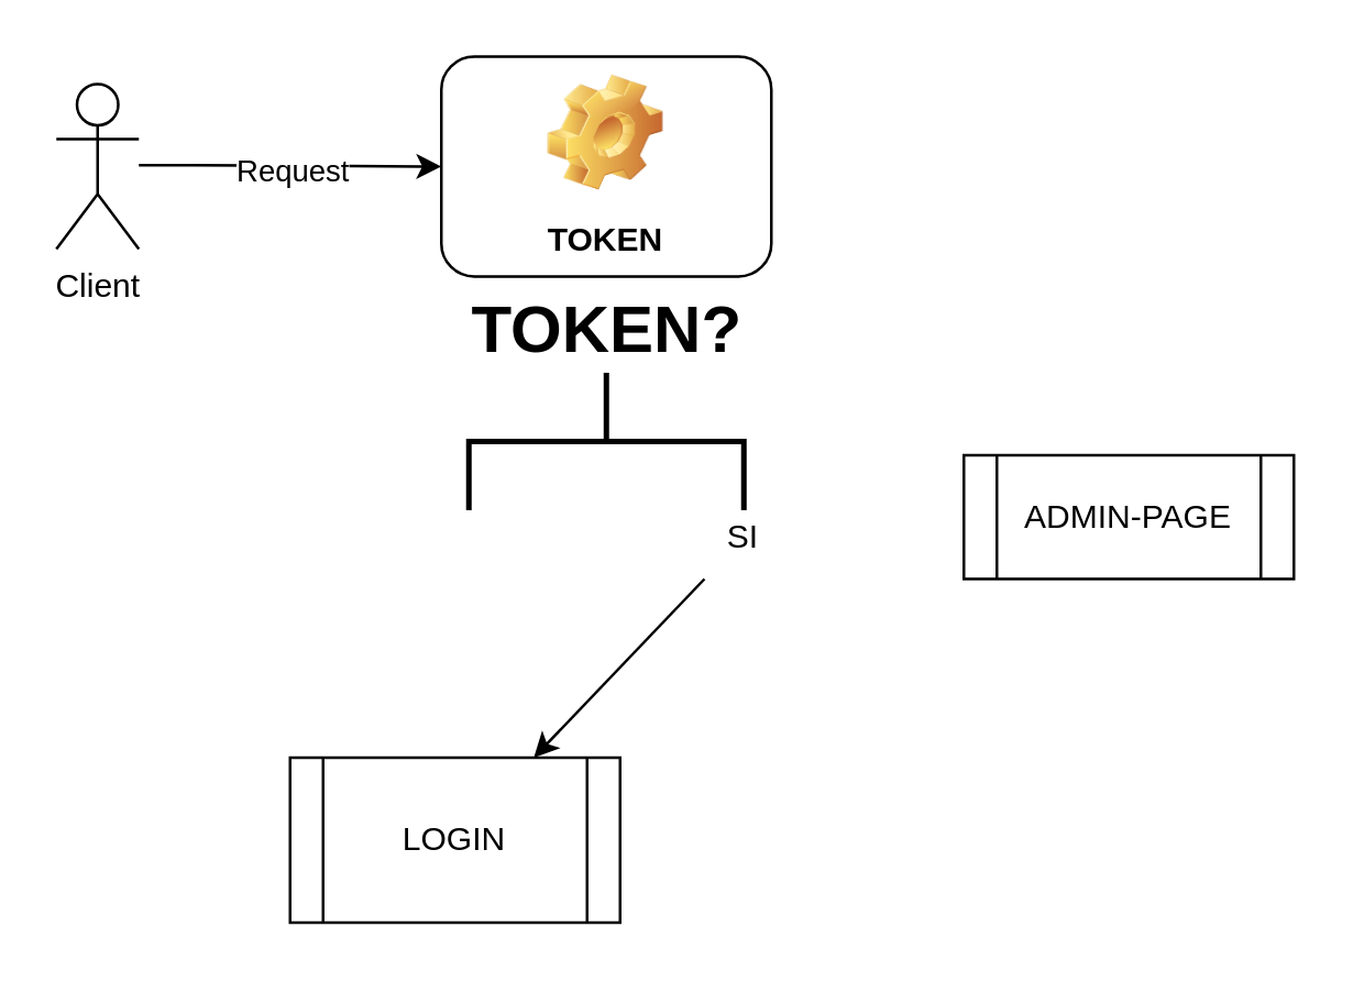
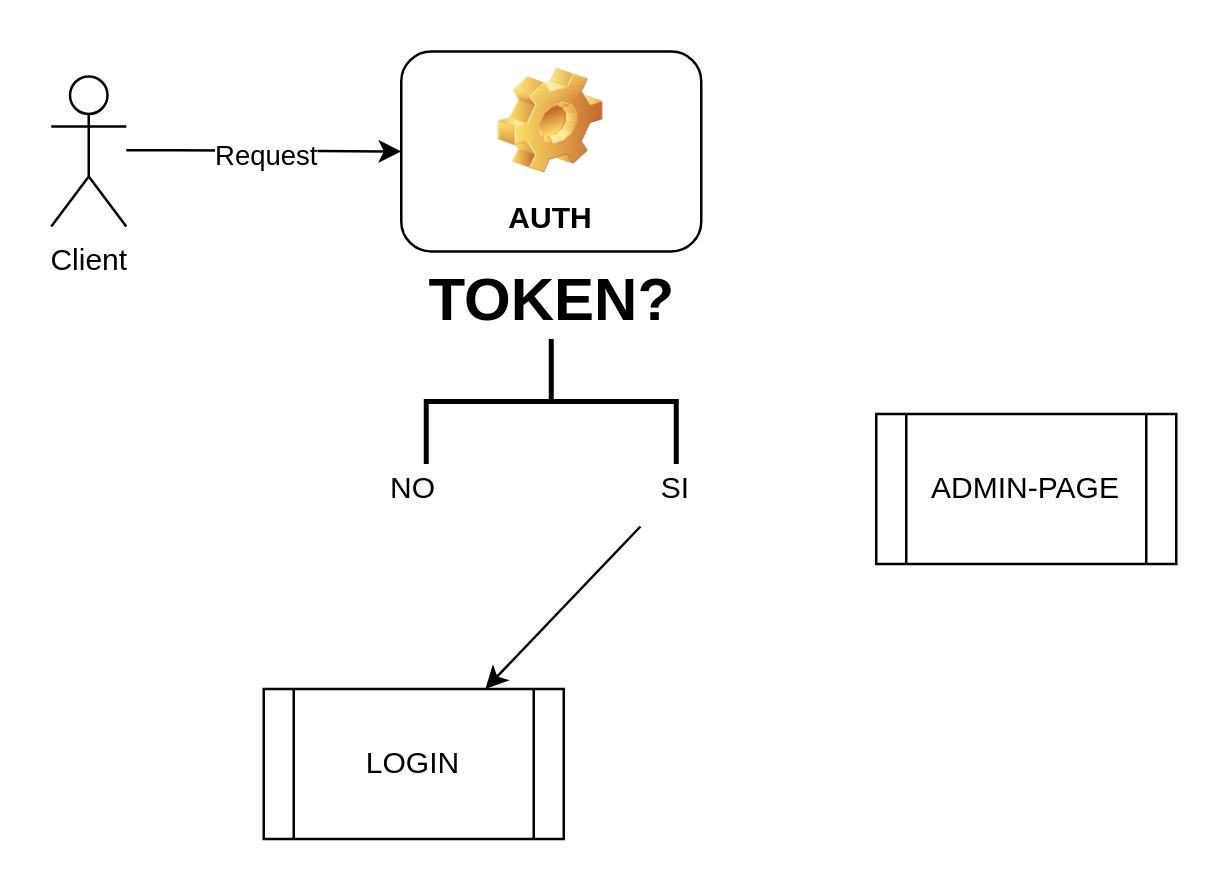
- <mxCell id="5" value="TOKEN" style="label;whiteSpace=wrap;html=1;align=center;verticalAlign=bottom;spacingLeft=0;spacingBottom=4;imageAlign=center;imageVerticalAlign=top;image=img/clipart/Gear_128x128.png" vertex="1" parent="1"><mxGeometry x="160" y="20" width="120" height="80" as="geometry" /></mxCell>
+ <mxCell id="5" value="AUTH" style="label;whiteSpace=wrap;html=1;align=center;verticalAlign=bottom;spacingLeft=0;spacingBottom=4;imageAlign=center;imageVerticalAlign=top;image=img/clipart/Gear_128x128.png" vertex="1" parent="1"><mxGeometry x="160" y="20" width="120" height="80" as="geometry" /></mxCell>
- <mxCell id="12" value="ADMIN-PAGE" style="shape=process;whiteSpace=wrap;html=1;backgroundOutline=1;" vertex="1" parent="1"><mxGeometry x="350" y="165" width="120" height="45" as="geometry" /></mxCell>
+ <mxCell id="12" value="ADMIN-PAGE" style="shape=process;whiteSpace=wrap;html=1;backgroundOutline=1;" vertex="1" parent="1"><mxGeometry x="350" y="165" width="120" height="60" as="geometry" /></mxCell>
+ <mxCell id="8" value="NO" style="text;html=1;align=center;verticalAlign=middle;whiteSpace=wrap;rounded=0;" vertex="1" parent="1"><mxGeometry x="135" y="180" width="60" height="30" as="geometry" /></mxCell>
